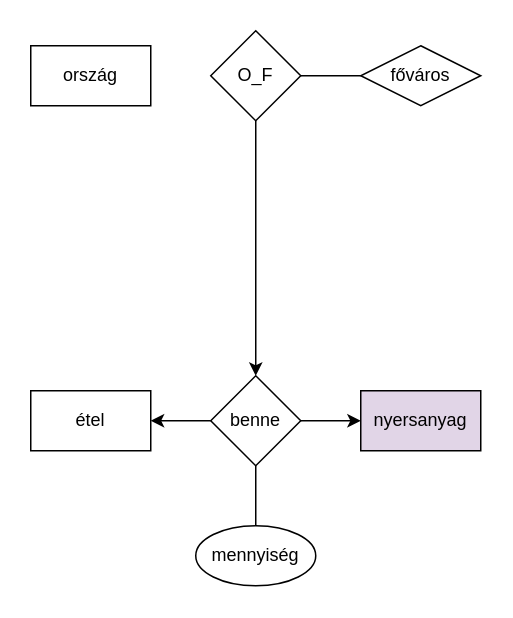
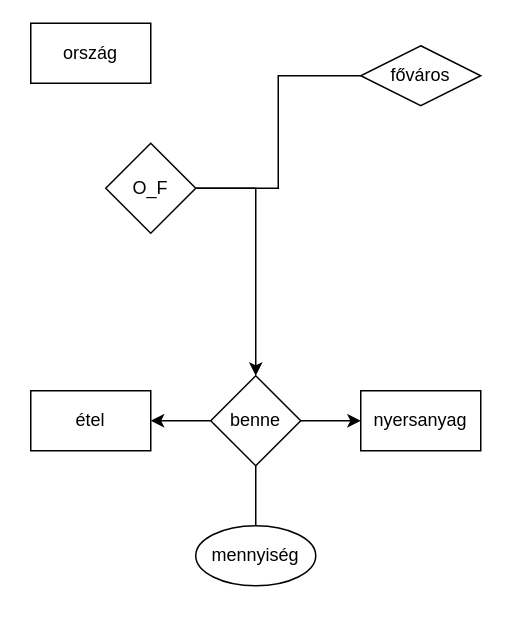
- <mxCell id="2" value="ország" style="rounded=0;whiteSpace=wrap;html=1;" vertex="1" parent="1"><mxGeometry x="20" y="30" width="80" height="40" as="geometry" /></mxCell>
+ <mxCell id="2" value="ország" style="rounded=0;whiteSpace=wrap;html=1;" vertex="1" parent="1"><mxGeometry x="20" y="15" width="80" height="40" as="geometry" /></mxCell>
- <mxCell id="6" value="O_F" style="rhombus;whiteSpace=wrap;html=1;" vertex="1" parent="1"><mxGeometry x="140" y="20" width="60" height="60" as="geometry" /></mxCell>
+ <mxCell id="6" value="O_F" style="rhombus;whiteSpace=wrap;html=1;" vertex="1" parent="1"><mxGeometry x="70" y="95" width="60" height="60" as="geometry" /></mxCell>
- <mxCell id="11" value="nyersanyag" style="rounded=0;whiteSpace=wrap;html=1;fillColor=#e1d5e7;" vertex="1" parent="1"><mxGeometry x="240" y="260" width="80" height="40" as="geometry" /></mxCell>
+ <mxCell id="11" value="nyersanyag" style="rounded=0;whiteSpace=wrap;html=1;" vertex="1" parent="1"><mxGeometry x="240" y="260" width="80" height="40" as="geometry" /></mxCell>
